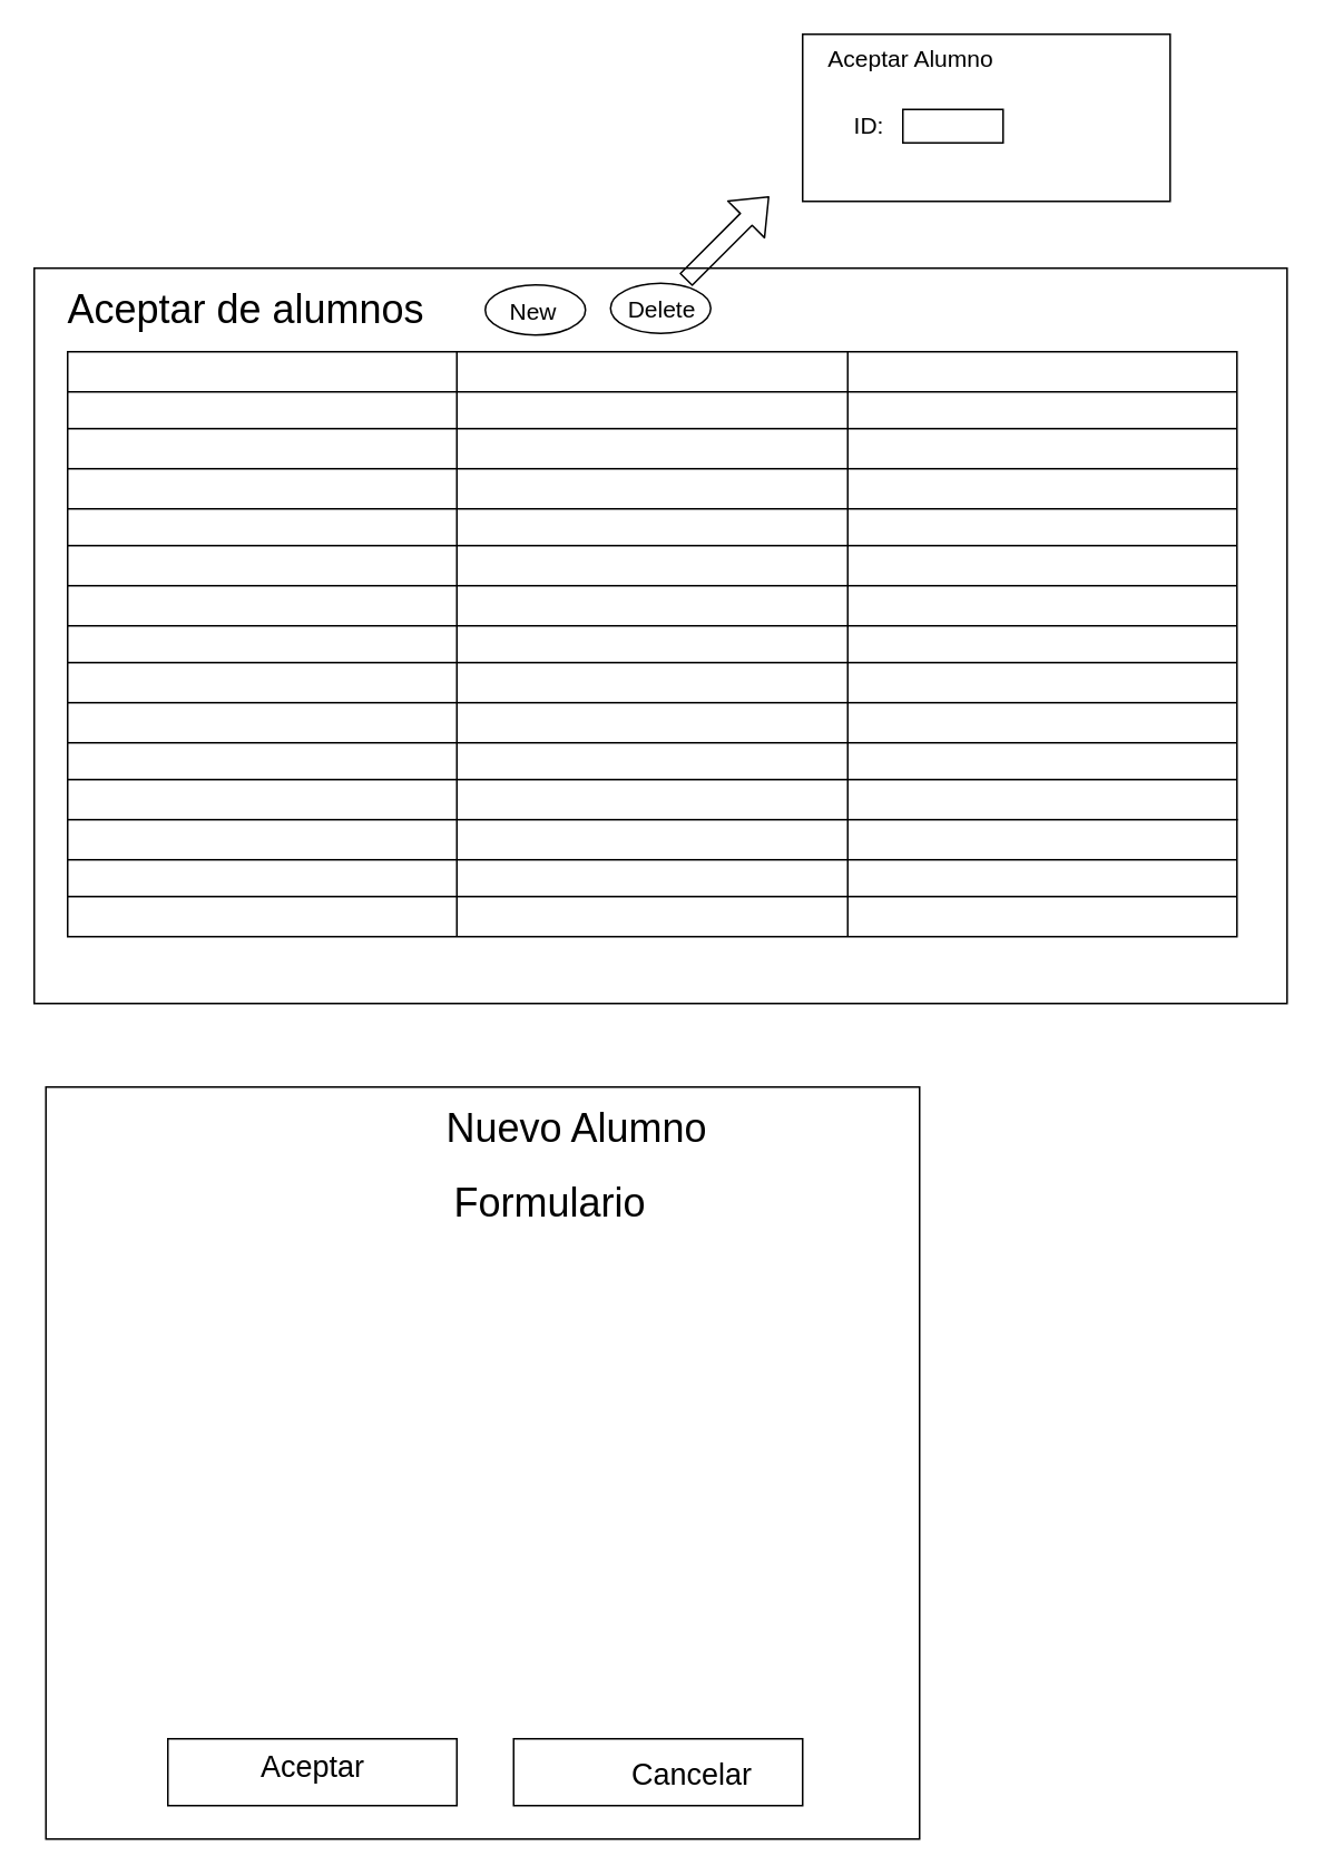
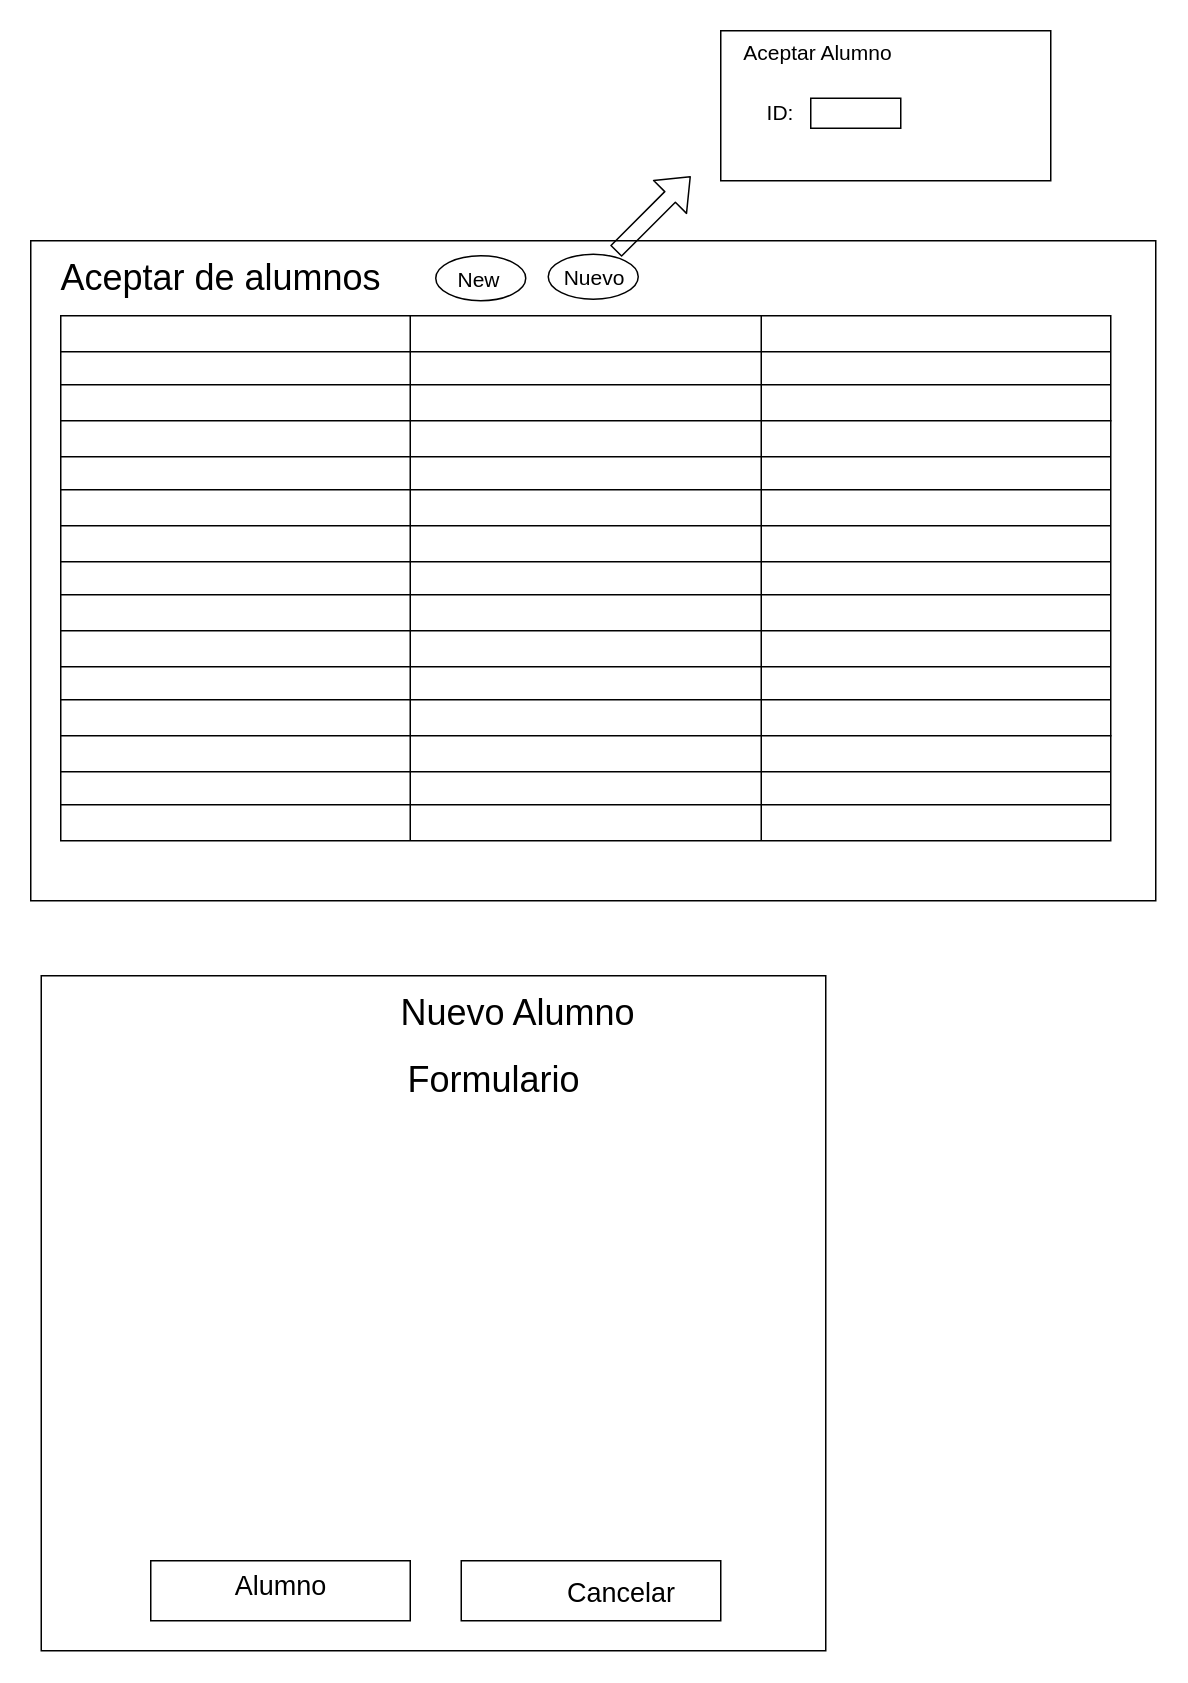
- <mxCell id="70" value="&lt;font style=&quot;font-size: 14px&quot;&gt;Delete&lt;/font&gt;" style="text;html=1;strokeColor=none;fillColor=none;align=center;verticalAlign=middle;whiteSpace=wrap;rounded=0;fontSize=24;" vertex="1" parent="1"><mxGeometry x="366" y="167" width="60" height="30" as="geometry" /></mxCell>
+ <mxCell id="70" value="&lt;font style=&quot;font-size: 14px&quot;&gt;Nuevo&lt;/font&gt;" style="text;html=1;strokeColor=none;fillColor=none;align=center;verticalAlign=middle;whiteSpace=wrap;rounded=0;fontSize=24;" vertex="1" parent="1"><mxGeometry x="366" y="167" width="60" height="30" as="geometry" /></mxCell>
- <mxCell id="81" value="&lt;span style=&quot;font-size: 18px&quot;&gt;Aceptar&lt;/span&gt;" style="text;html=1;strokeColor=none;fillColor=none;align=center;verticalAlign=middle;whiteSpace=wrap;rounded=0;fontSize=24;" vertex="1" parent="1"><mxGeometry x="156.5" y="1040" width="60" height="30" as="geometry" /></mxCell>
+ <mxCell id="81" value="&lt;span style=&quot;font-size: 18px&quot;&gt;Alumno&lt;/span&gt;" style="text;html=1;strokeColor=none;fillColor=none;align=center;verticalAlign=middle;whiteSpace=wrap;rounded=0;fontSize=24;" vertex="1" parent="1"><mxGeometry x="156.5" y="1040" width="60" height="30" as="geometry" /></mxCell>
